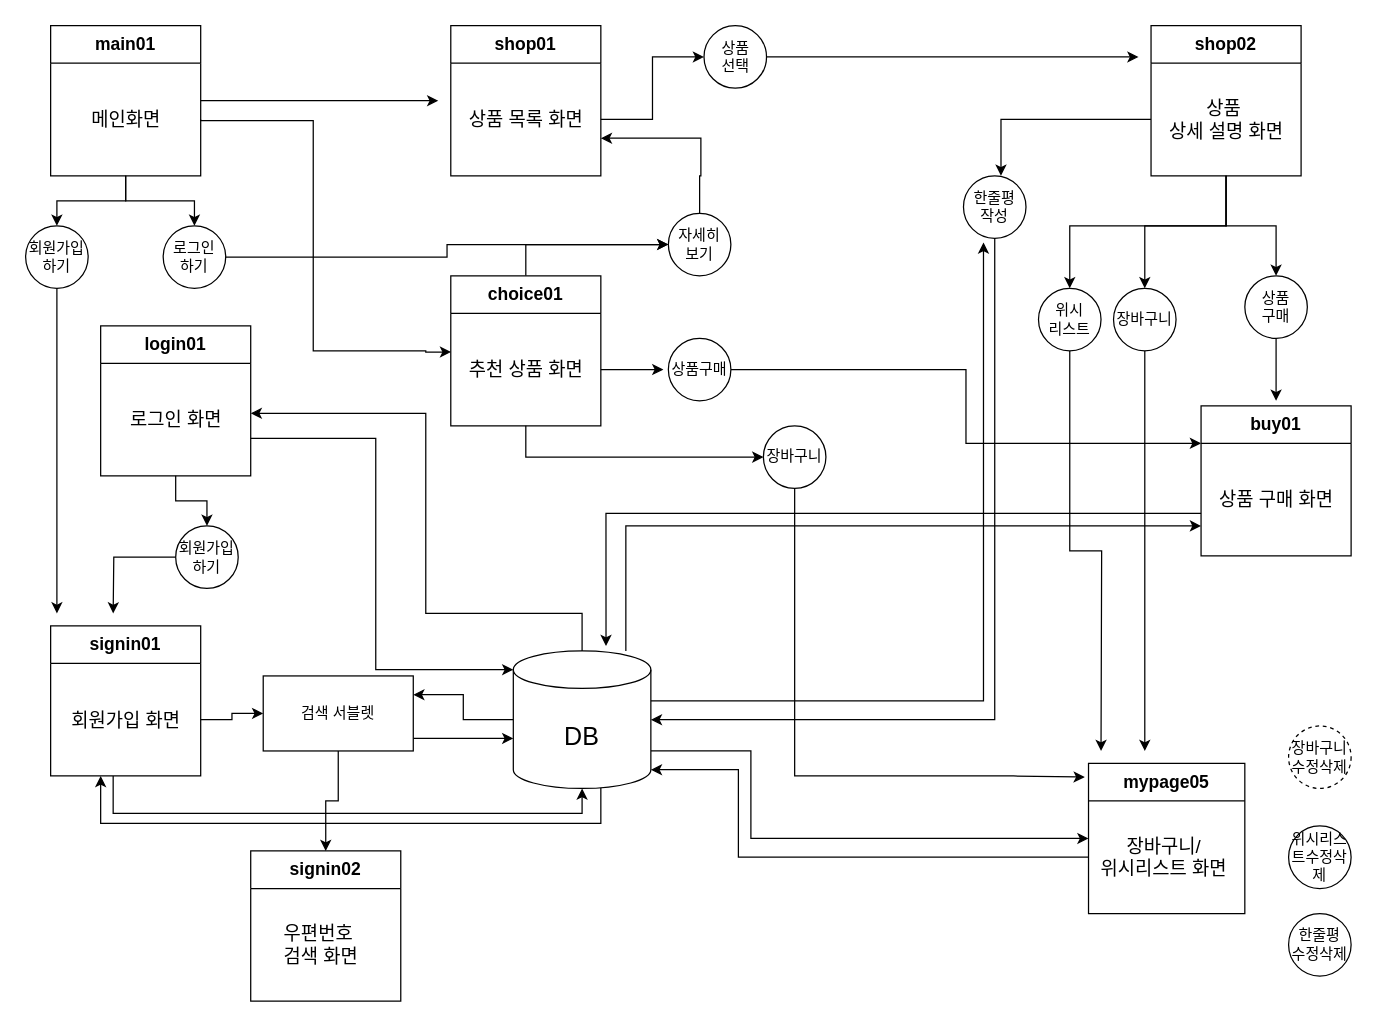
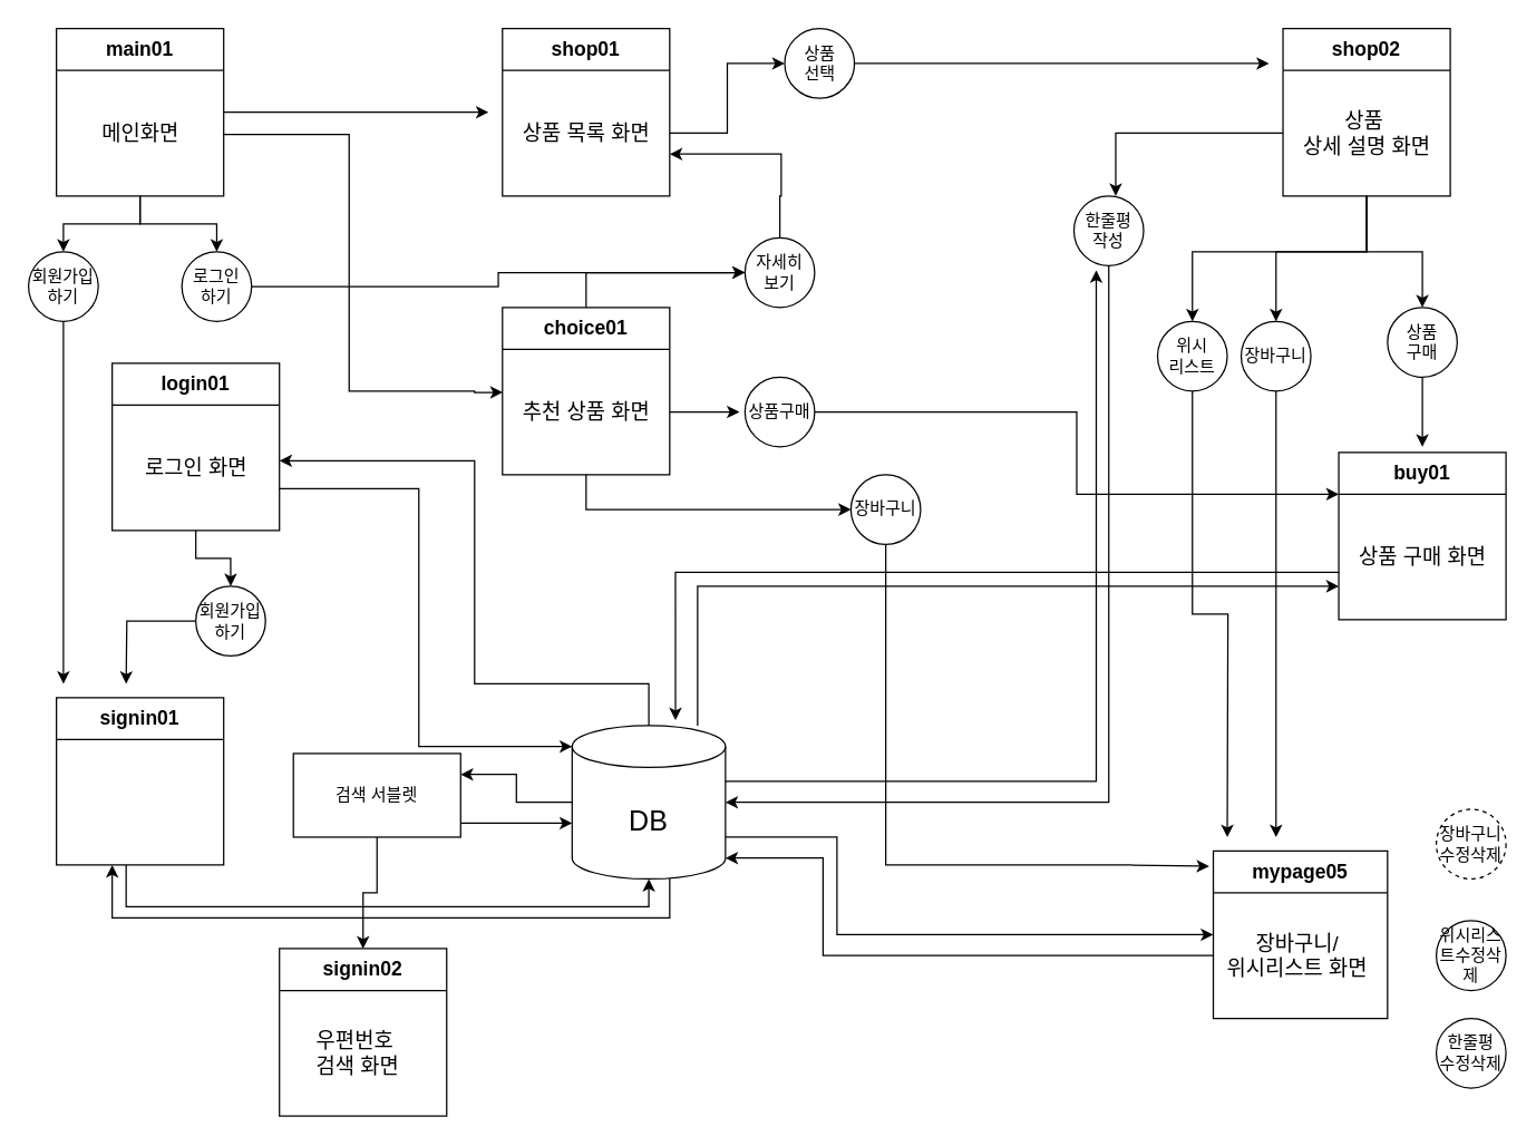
- <mxCell id="24" value="&lt;span style=&quot;font-size: 15px;&quot;&gt;회원가입 화면&lt;/span&gt;" style="text;html=1;align=center;verticalAlign=middle;resizable=0;points=[];autosize=1;strokeColor=none;fillColor=none;" vertex="1" parent="23"><mxGeometry y="60" width="120" height="30" as="geometry" /></mxCell>
- <mxCell id="65" value="" style="edgeStyle=orthogonalEdgeStyle;rounded=0;orthogonalLoop=1;jettySize=auto;html=1;" edge="1" parent="1" source="24" target="64"><mxGeometry relative="1" as="geometry" /></mxCell>
